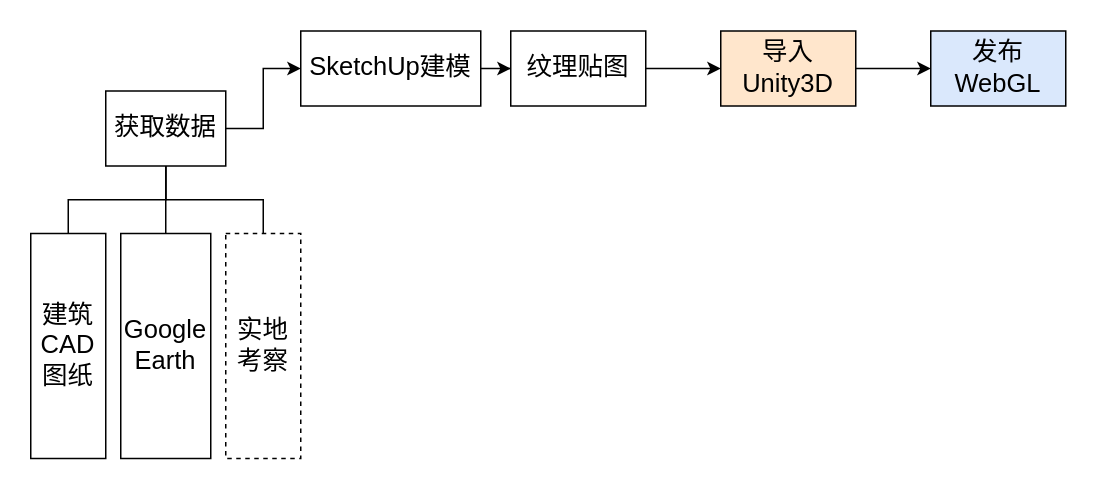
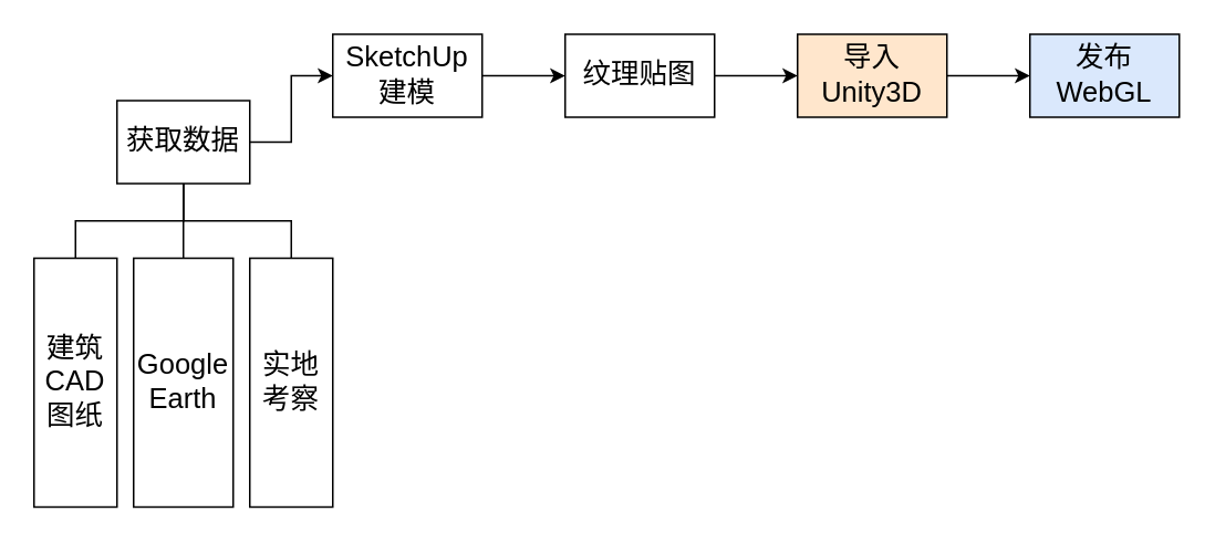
- <mxCell id="8" value="SketchUp建模" style="rounded=0;whiteSpace=wrap;html=1;fontFamily=Helvetica;fontSize=17;" parent="1" vertex="1"><mxGeometry x="200" y="20" width="120" height="50" as="geometry" /></mxCell>
+ <mxCell id="8" value="SketchUp建模" style="rounded=0;whiteSpace=wrap;html=1;fontFamily=Helvetica;fontSize=17;" parent="1" vertex="1"><mxGeometry x="200" y="20" width="90" height="50" as="geometry" /></mxCell>
- <mxCell id="11" value="实地考察" style="rounded=0;whiteSpace=wrap;html=1;fontFamily=Helvetica;fontSize=17;dashed=1;" parent="1" vertex="1"><mxGeometry x="150" y="155" width="50" height="150" as="geometry" /></mxCell>
+ <mxCell id="11" value="实地考察" style="rounded=0;whiteSpace=wrap;html=1;fontFamily=Helvetica;fontSize=17;" parent="1" vertex="1"><mxGeometry x="150" y="155" width="50" height="150" as="geometry" /></mxCell>
